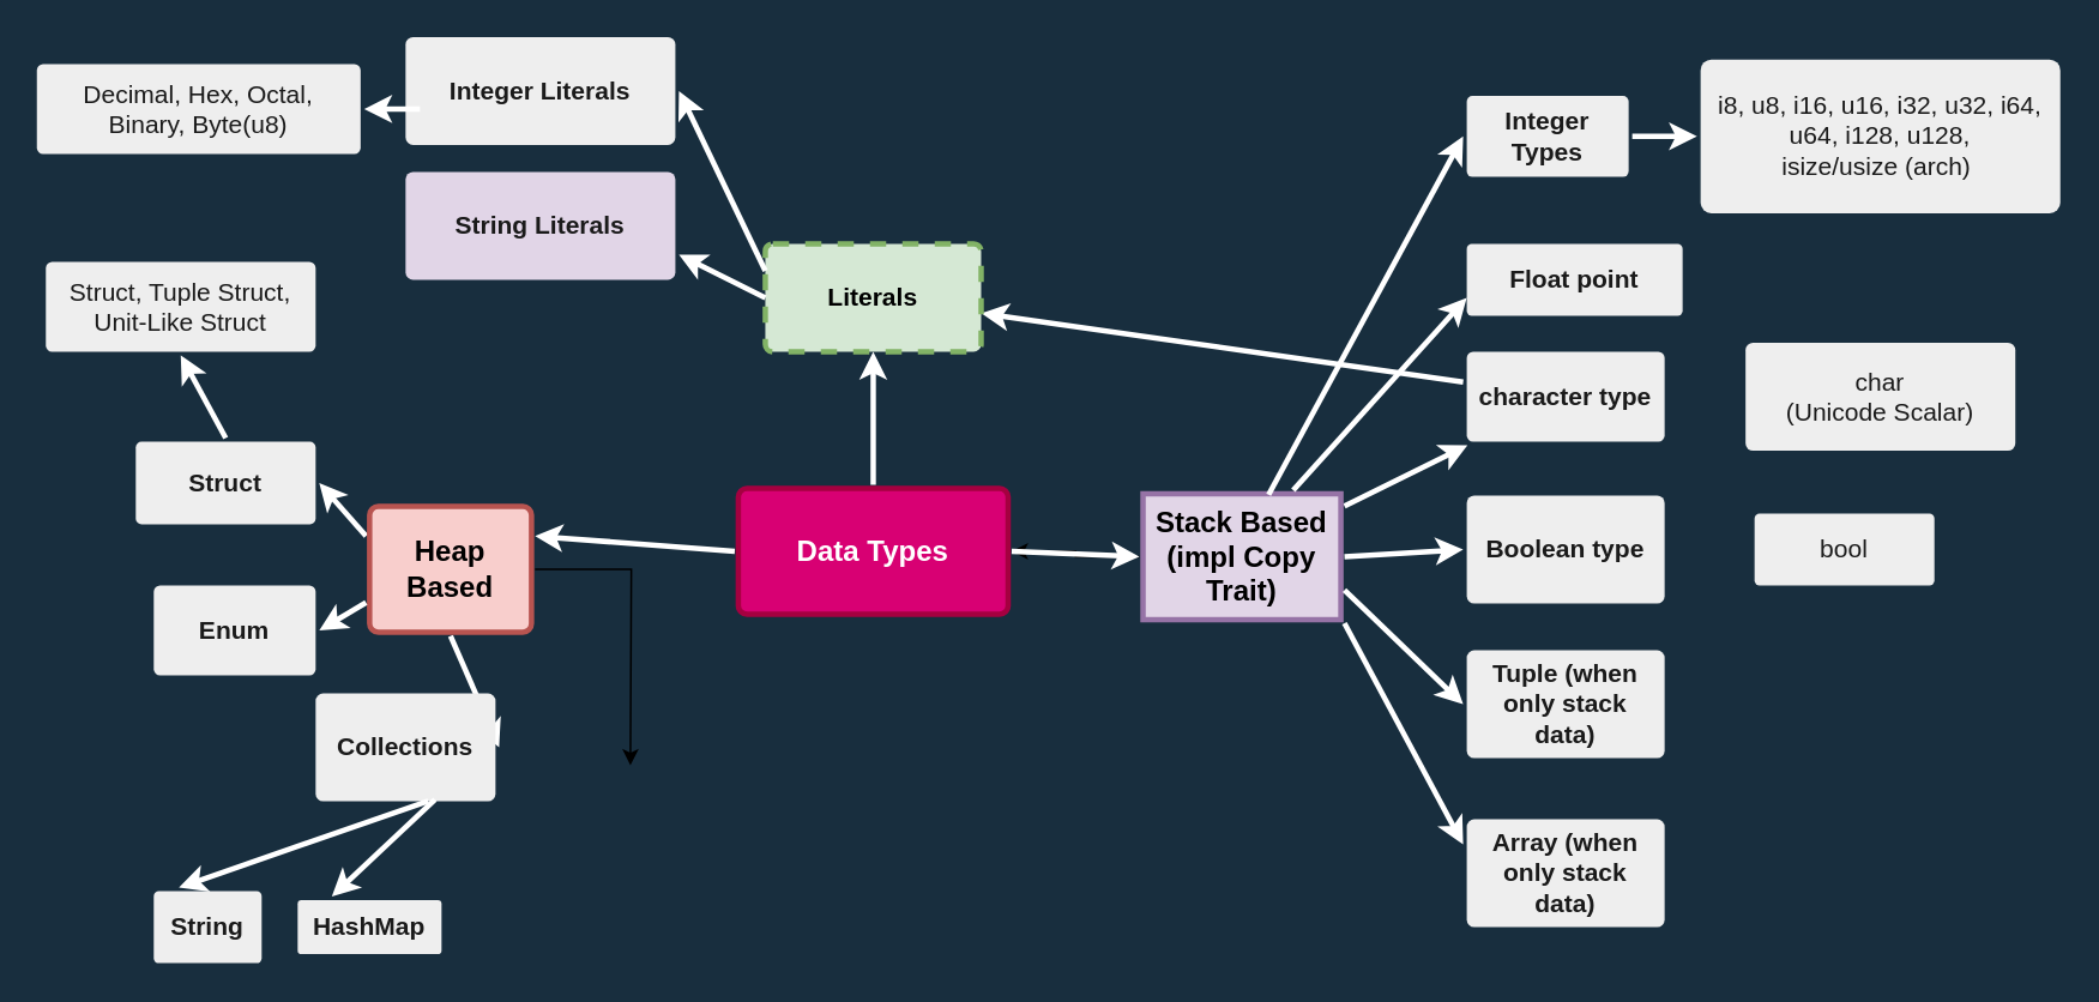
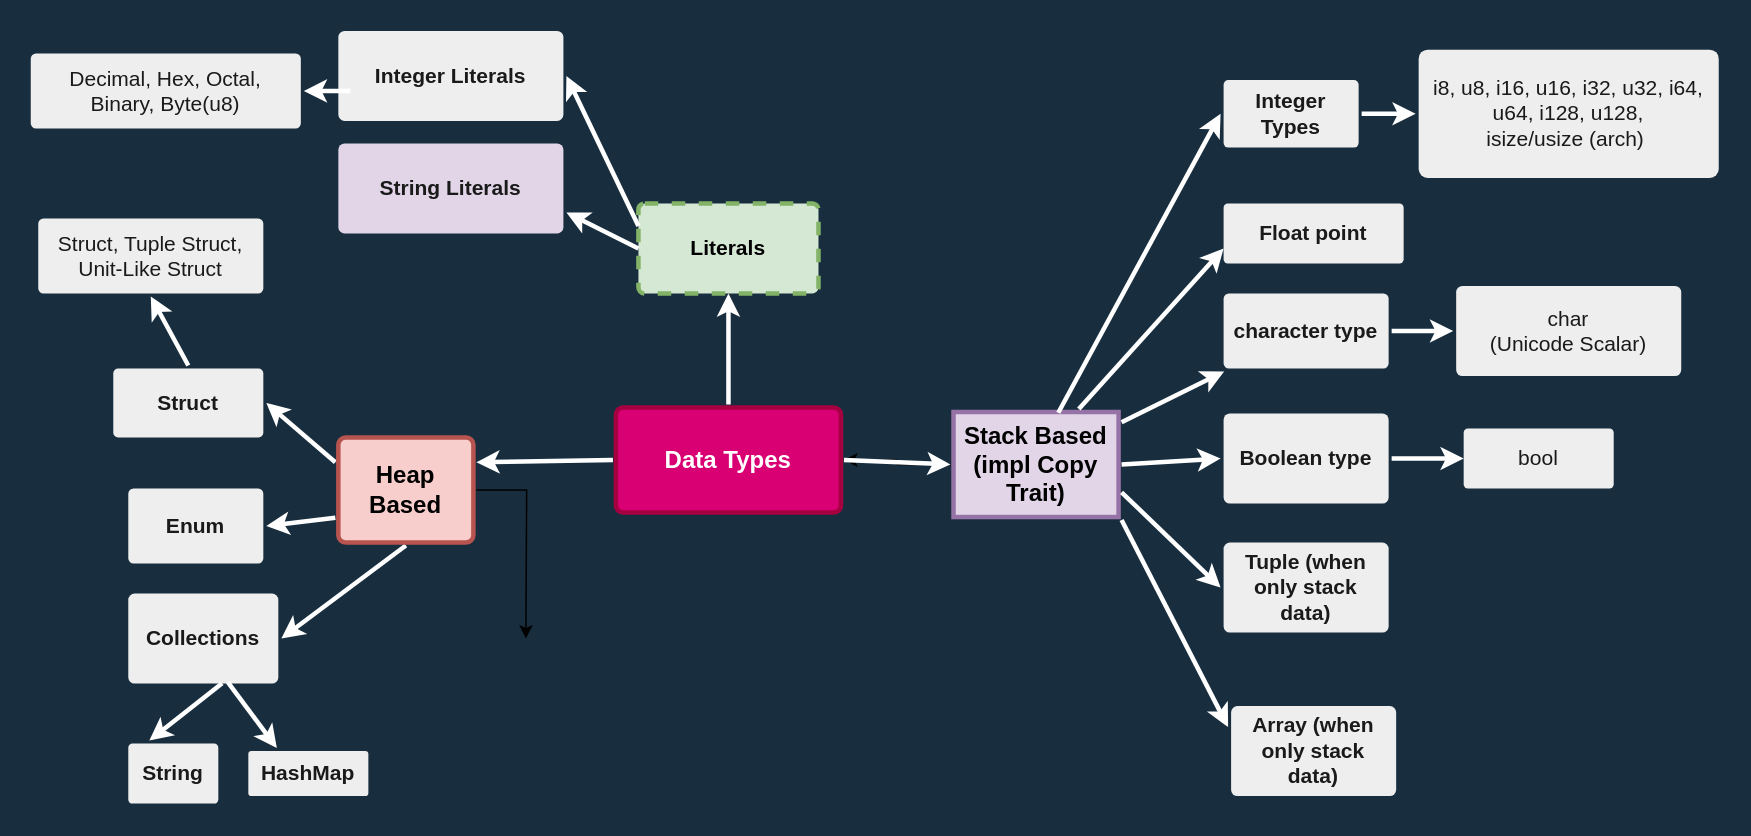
- <mxCell id="12" value="" style="edgeStyle=none;rounded=1;jumpStyle=none;html=1;shadow=0;labelBackgroundColor=none;startArrow=none;startFill=0;jettySize=auto;orthogonalLoop=1;strokeColor=#FFFFFF;strokeWidth=3;fontFamily=Helvetica;fontSize=14;fontColor=#FFFFFF;spacing=5;fontStyle=1;" parent="1" source="10" target="13" edge="1"><mxGeometry relative="1" as="geometry" /></mxCell>
+ <mxCell id="12" value="" style="edgeStyle=none;rounded=1;jumpStyle=none;html=1;shadow=0;labelBackgroundColor=none;startArrow=none;startFill=0;jettySize=auto;orthogonalLoop=1;strokeColor=#FFFFFF;strokeWidth=3;fontFamily=Helvetica;fontSize=14;fontColor=#FFFFFF;spacing=5;fontStyle=1;" parent="1" source="10" target="11" edge="1"><mxGeometry relative="1" as="geometry" /></mxCell>
+ <mxCell id="38" value="" style="edgeStyle=none;rounded=0;jumpStyle=none;html=1;shadow=0;labelBackgroundColor=none;startArrow=none;startFill=0;endArrow=classic;endFill=1;jettySize=auto;orthogonalLoop=1;strokeColor=#FFFFFF;strokeWidth=3;fontFamily=Helvetica;fontSize=16;fontColor=#FFFFFF;spacing=5;exitX=1;exitY=0.5;exitDx=0;exitDy=0;entryX=0;entryY=0.5;entryDx=0;entryDy=0;" parent="1" source="19" target="20" edge="1"><mxGeometry relative="1" as="geometry"><mxPoint x="637" y="387" as="sourcePoint" /><mxPoint x="841.81" y="523" as="targetPoint" /></mxGeometry></mxCell>
- <mxCell id="30" value="Heap Based" style="rounded=1;whiteSpace=wrap;html=1;shadow=0;labelBackgroundColor=none;strokeColor=#b85450;strokeWidth=3;fillColor=#f8cecc;fontFamily=Helvetica;fontSize=16;align=center;fontStyle=1;spacing=5;arcSize=7;perimeterSpacing=2;" parent="1" vertex="1"><mxGeometry x="205" y="281" width="90" height="70" as="geometry" /></mxCell>
+ <mxCell id="30" value="Heap Based" style="rounded=1;whiteSpace=wrap;html=1;shadow=0;labelBackgroundColor=none;strokeColor=#b85450;strokeWidth=3;fillColor=#f8cecc;fontFamily=Helvetica;fontSize=16;align=center;fontStyle=1;spacing=5;arcSize=7;perimeterSpacing=2;" parent="1" vertex="1"><mxGeometry x="225" y="291" width="90" height="70" as="geometry" /></mxCell>
- <mxCell id="41" value="Collections" style="rounded=1;whiteSpace=wrap;html=1;shadow=0;labelBackgroundColor=none;strokeColor=none;strokeWidth=3;fillColor=#EEEEEE;fontFamily=Helvetica;fontSize=14;fontColor=#1A1A1A;align=center;spacing=5;fontStyle=1;arcSize=7;perimeterSpacing=2;" parent="1" vertex="1"><mxGeometry x="175" y="385" width="100" height="60" as="geometry" /></mxCell>
+ <mxCell id="41" value="Collections" style="rounded=1;whiteSpace=wrap;html=1;shadow=0;labelBackgroundColor=none;strokeColor=none;strokeWidth=3;fillColor=#EEEEEE;fontFamily=Helvetica;fontSize=14;fontColor=#1A1A1A;align=center;spacing=5;fontStyle=1;arcSize=7;perimeterSpacing=2;" parent="1" vertex="1"><mxGeometry x="85" y="395" width="100" height="60" as="geometry" /></mxCell>
- <mxCell id="24" value="Array (when only stack data)" style="rounded=1;whiteSpace=wrap;html=1;shadow=0;labelBackgroundColor=none;strokeColor=none;strokeWidth=3;fillColor=#EEEEEE;fontFamily=Helvetica;fontSize=14;fontColor=#1A1A1A;align=center;spacing=5;fontStyle=1;arcSize=7;perimeterSpacing=2;" parent="1" vertex="1"><mxGeometry x="815" y="455" width="110" height="60" as="geometry" /></mxCell>
+ <mxCell id="24" value="Array (when only stack data)" style="rounded=1;whiteSpace=wrap;html=1;shadow=0;labelBackgroundColor=none;strokeColor=none;strokeWidth=3;fillColor=#EEEEEE;fontFamily=Helvetica;fontSize=14;fontColor=#1A1A1A;align=center;spacing=5;fontStyle=1;arcSize=7;perimeterSpacing=2;" parent="1" vertex="1"><mxGeometry x="820" y="470" width="110" height="60" as="geometry" /></mxCell>
